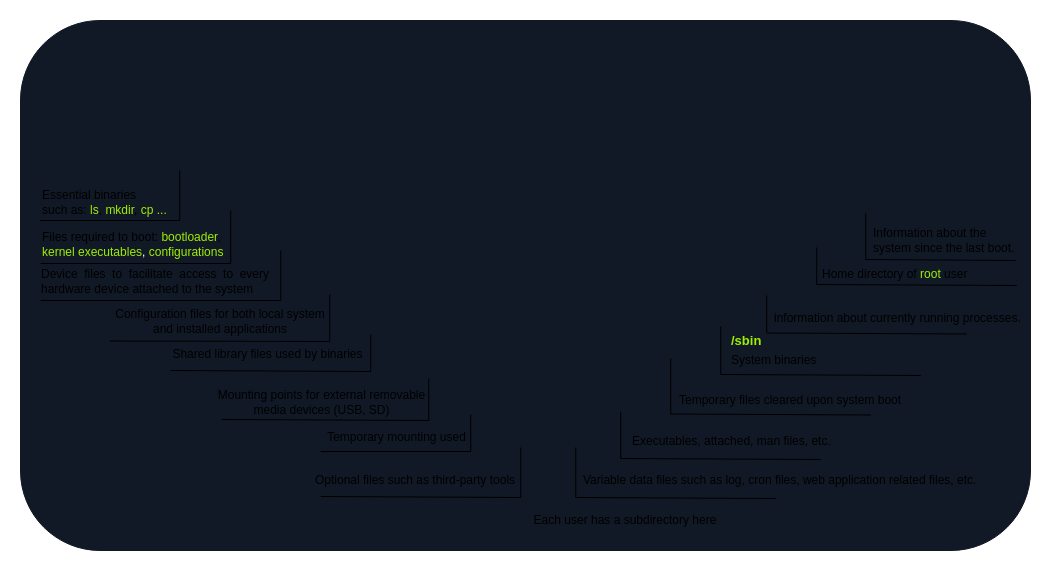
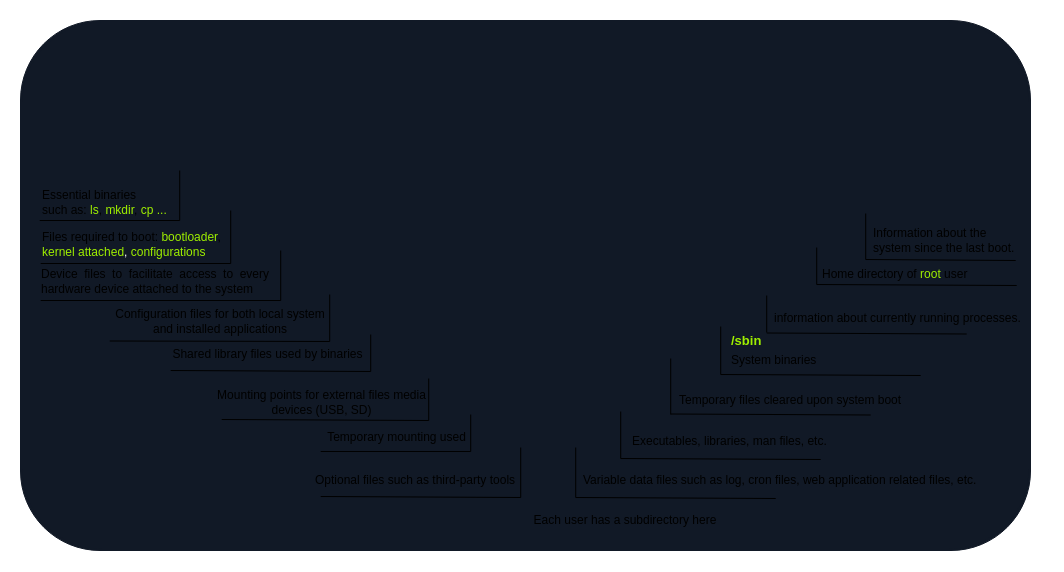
- <mxCell id="10" value="Files required to boot:&amp;nbsp;&lt;font color=&quot;#9fef00&quot;&gt;bootloader&lt;/font&gt;, &lt;font color=&quot;#9fef00&quot;&gt;kernel executables&lt;/font&gt;&lt;font color=&quot;#ffffff&quot;&gt;,&lt;/font&gt;&lt;font color=&quot;#9fef00&quot;&gt; configurations&amp;nbsp;&lt;/font&gt;" style="text;html=1;strokeColor=none;fillColor=none;align=left;verticalAlign=middle;whiteSpace=wrap;rounded=0;" vertex="1" parent="1"><mxGeometry x="40.21" y="234" width="190" height="20" as="geometry" /></mxCell>
+ <mxCell id="10" value="Files required to boot:&amp;nbsp;&lt;font color=&quot;#9fef00&quot;&gt;bootloader&lt;/font&gt;, &lt;font color=&quot;#9fef00&quot;&gt;kernel attached&lt;/font&gt;&lt;font color=&quot;#ffffff&quot;&gt;,&lt;/font&gt;&lt;font color=&quot;#9fef00&quot;&gt; configurations&amp;nbsp;&lt;/font&gt;" style="text;html=1;strokeColor=none;fillColor=none;align=left;verticalAlign=middle;whiteSpace=wrap;rounded=0;" vertex="1" parent="1"><mxGeometry x="40.21" y="234" width="190" height="20" as="geometry" /></mxCell>
- <mxCell id="22" value="Mounting points for external removable media devices (USB, SD)" style="text;html=1;strokeColor=none;fillColor=none;align=center;verticalAlign=middle;whiteSpace=wrap;rounded=0;" vertex="1" parent="1"><mxGeometry x="215.21" y="392" width="213" height="20" as="geometry" /></mxCell>
+ <mxCell id="22" value="Mounting points for external files media devices (USB, SD)" style="text;html=1;strokeColor=none;fillColor=none;align=center;verticalAlign=middle;whiteSpace=wrap;rounded=0;" vertex="1" parent="1"><mxGeometry x="215.21" y="392" width="213" height="20" as="geometry" /></mxCell>
- <mxCell id="44" value="Executables, attached, man files, etc." style="text;html=1;strokeColor=none;fillColor=none;align=left;verticalAlign=middle;whiteSpace=wrap;rounded=0;" vertex="1" parent="1"><mxGeometry x="630.21" y="431" width="210" height="20" as="geometry" /></mxCell>
+ <mxCell id="44" value="Executables, libraries, man files, etc." style="text;html=1;strokeColor=none;fillColor=none;align=left;verticalAlign=middle;whiteSpace=wrap;rounded=0;" vertex="1" parent="1"><mxGeometry x="630.21" y="431" width="210" height="20" as="geometry" /></mxCell>
